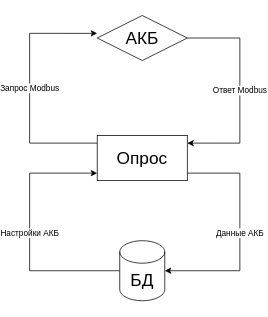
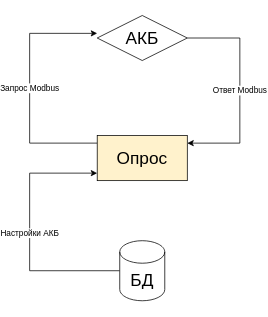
- <mxCell id="6" value="&lt;font style=&quot;font-size: 23px;&quot;&gt;Опрос&lt;/font&gt;" style="rounded=0;whiteSpace=wrap;html=1;" vertex="1" parent="1"><mxGeometry x="110" y="180" width="120" height="60" as="geometry" /></mxCell>
+ <mxCell id="6" value="&lt;font style=&quot;font-size: 23px;&quot;&gt;Опрос&lt;/font&gt;" style="rounded=0;whiteSpace=wrap;html=1;fillColor=#fff2cc;" vertex="1" parent="1"><mxGeometry x="110" y="180" width="120" height="60" as="geometry" /></mxCell>
- <mxCell id="4" value="Данные АКБ" style="edgeStyle=orthogonalEdgeStyle;rounded=0;orthogonalLoop=1;jettySize=auto;html=1;entryX=1;entryY=0.5;entryDx=0;entryDy=0;entryPerimeter=0;" edge="1" parent="1" source="6" target="8"><mxGeometry relative="1" as="geometry"><Array as="points"><mxPoint x="300" y="230" /><mxPoint x="300" y="360" /></Array></mxGeometry></mxCell>
